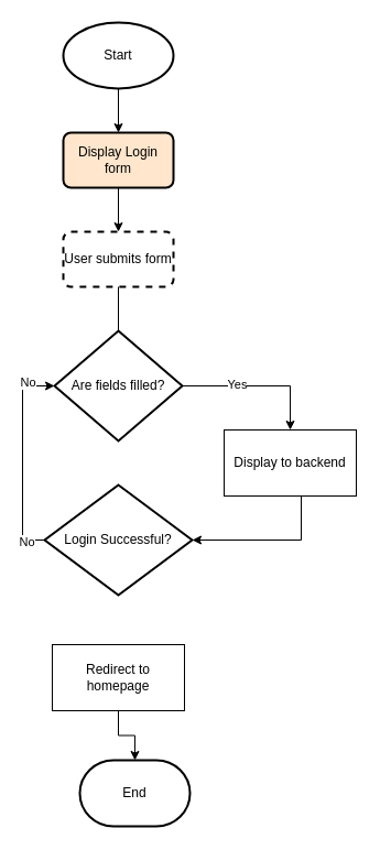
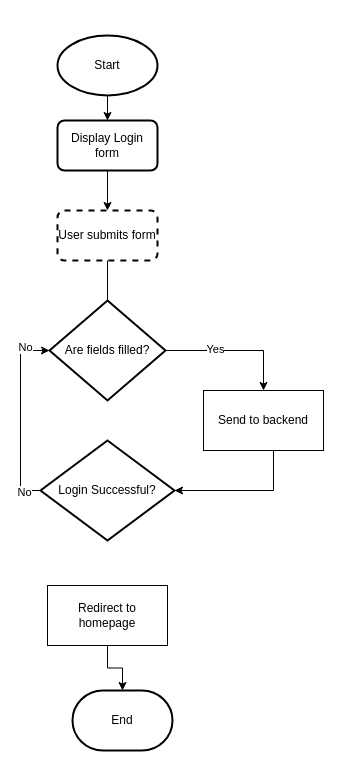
- <mxCell id="3" value="Start" style="strokeWidth=2;html=1;shape=mxgraph.flowchart.start_1;whiteSpace=wrap;" vertex="1" parent="1"><mxGeometry x="57" y="20" width="100" height="60" as="geometry" /></mxCell>
+ <mxCell id="3" value="Start" style="strokeWidth=2;html=1;shape=mxgraph.flowchart.start_1;whiteSpace=wrap;" vertex="1" parent="1"><mxGeometry x="57" y="35" width="100" height="60" as="geometry" /></mxCell>
- <mxCell id="5" value="Display Login form" style="rounded=1;whiteSpace=wrap;html=1;absoluteArcSize=1;arcSize=14;strokeWidth=2;fillColor=#ffe6cc;" vertex="1" parent="1"><mxGeometry x="57" y="120" width="100" height="50" as="geometry" /></mxCell>
+ <mxCell id="5" value="Display Login form" style="rounded=1;whiteSpace=wrap;html=1;absoluteArcSize=1;arcSize=14;strokeWidth=2;" vertex="1" parent="1"><mxGeometry x="57" y="120" width="100" height="50" as="geometry" /></mxCell>
- <mxCell id="13" value="Display to backend" style="rounded=0;whiteSpace=wrap;html=1;" vertex="1" parent="1"><mxGeometry x="203" y="390" width="120" height="60" as="geometry" /></mxCell>
+ <mxCell id="13" value="Send to backend" style="rounded=0;whiteSpace=wrap;html=1;" vertex="1" parent="1"><mxGeometry x="203" y="390" width="120" height="60" as="geometry" /></mxCell>
